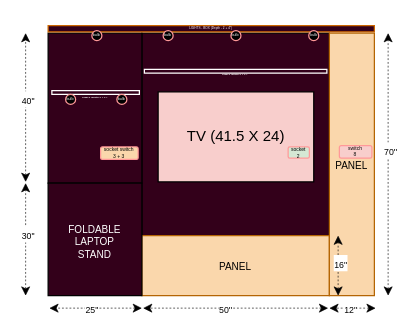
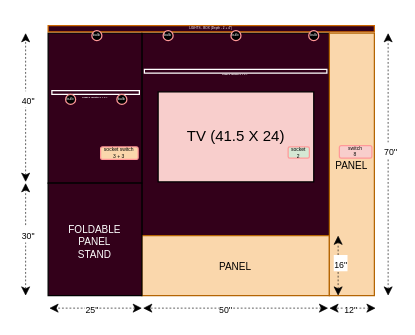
- <mxCell id="7" value="&lt;font style=&quot;font-size: 8px;&quot; color=&quot;#ffffff&quot;&gt;FOLDABLE&lt;/font&gt;&lt;div style=&quot;font-size: 8px;&quot;&gt;&lt;font style=&quot;font-size: 8px;&quot; color=&quot;#ffffff&quot;&gt;LAPTOP&lt;/font&gt;&lt;/div&gt;&lt;div style=&quot;font-size: 8px;&quot;&gt;&lt;font style=&quot;font-size: 8px;&quot; color=&quot;#ffffff&quot;&gt;STAND&lt;/font&gt;&lt;/div&gt;" style="rounded=0;whiteSpace=wrap;html=1;strokeColor=#000000;fillColor=#33001A;" parent="1" vertex="1"><mxGeometry x="38" y="146" width="75" height="90" as="geometry" /></mxCell>
+ <mxCell id="7" value="&lt;font style=&quot;font-size: 8px;&quot; color=&quot;#ffffff&quot;&gt;FOLDABLE&lt;/font&gt;&lt;div style=&quot;font-size: 8px;&quot;&gt;&lt;font style=&quot;font-size: 8px;&quot; color=&quot;#ffffff&quot;&gt;PANEL&lt;/font&gt;&lt;/div&gt;&lt;div style=&quot;font-size: 8px;&quot;&gt;&lt;font style=&quot;font-size: 8px;&quot; color=&quot;#ffffff&quot;&gt;STAND&lt;/font&gt;&lt;/div&gt;" style="rounded=0;whiteSpace=wrap;html=1;strokeColor=#000000;fillColor=#33001A;" parent="1" vertex="1"><mxGeometry x="38" y="146" width="75" height="90" as="geometry" /></mxCell>
